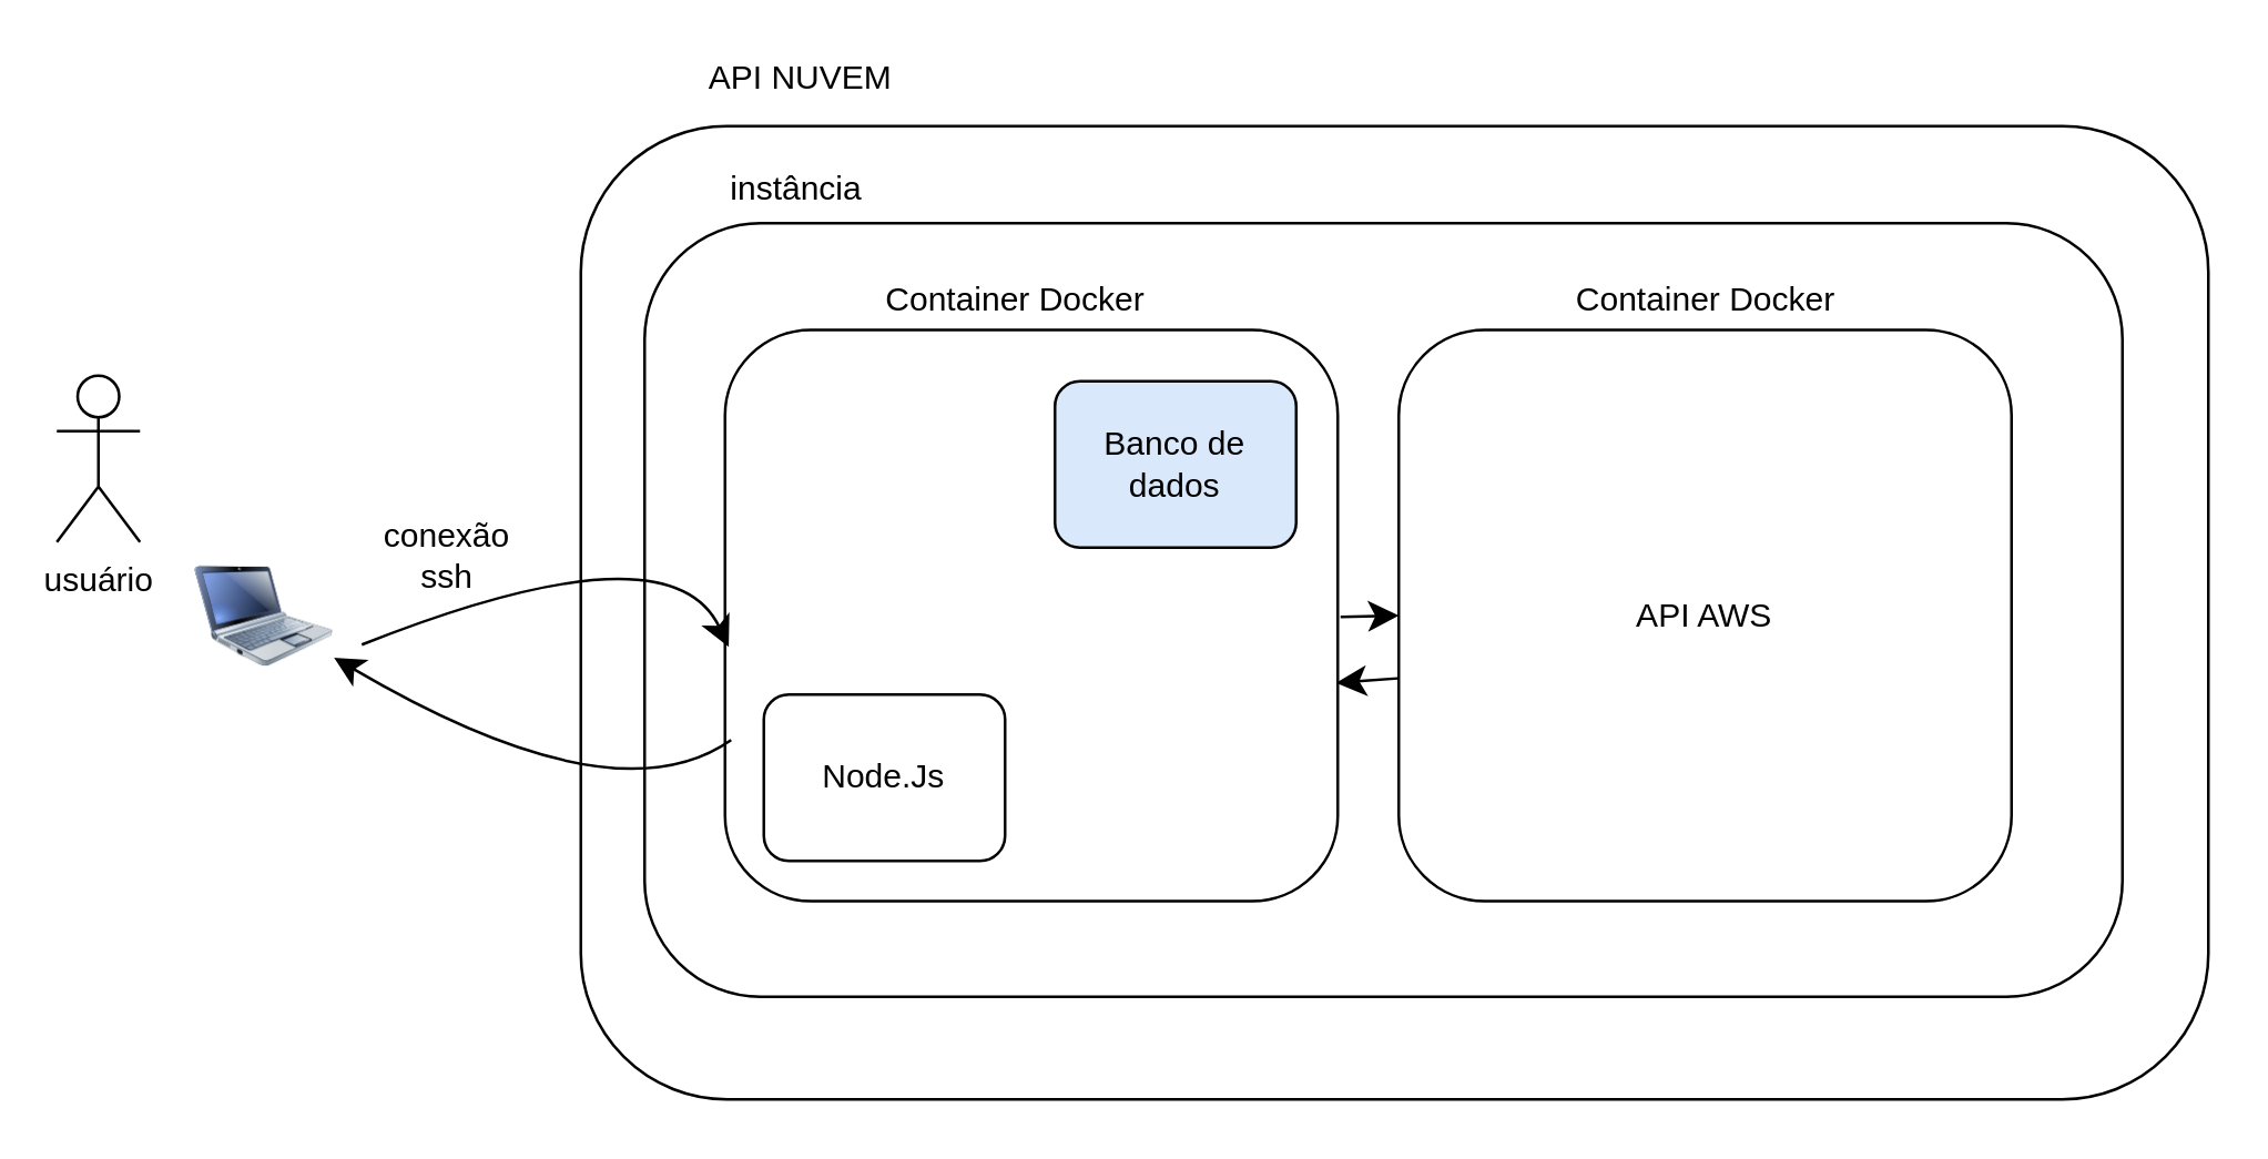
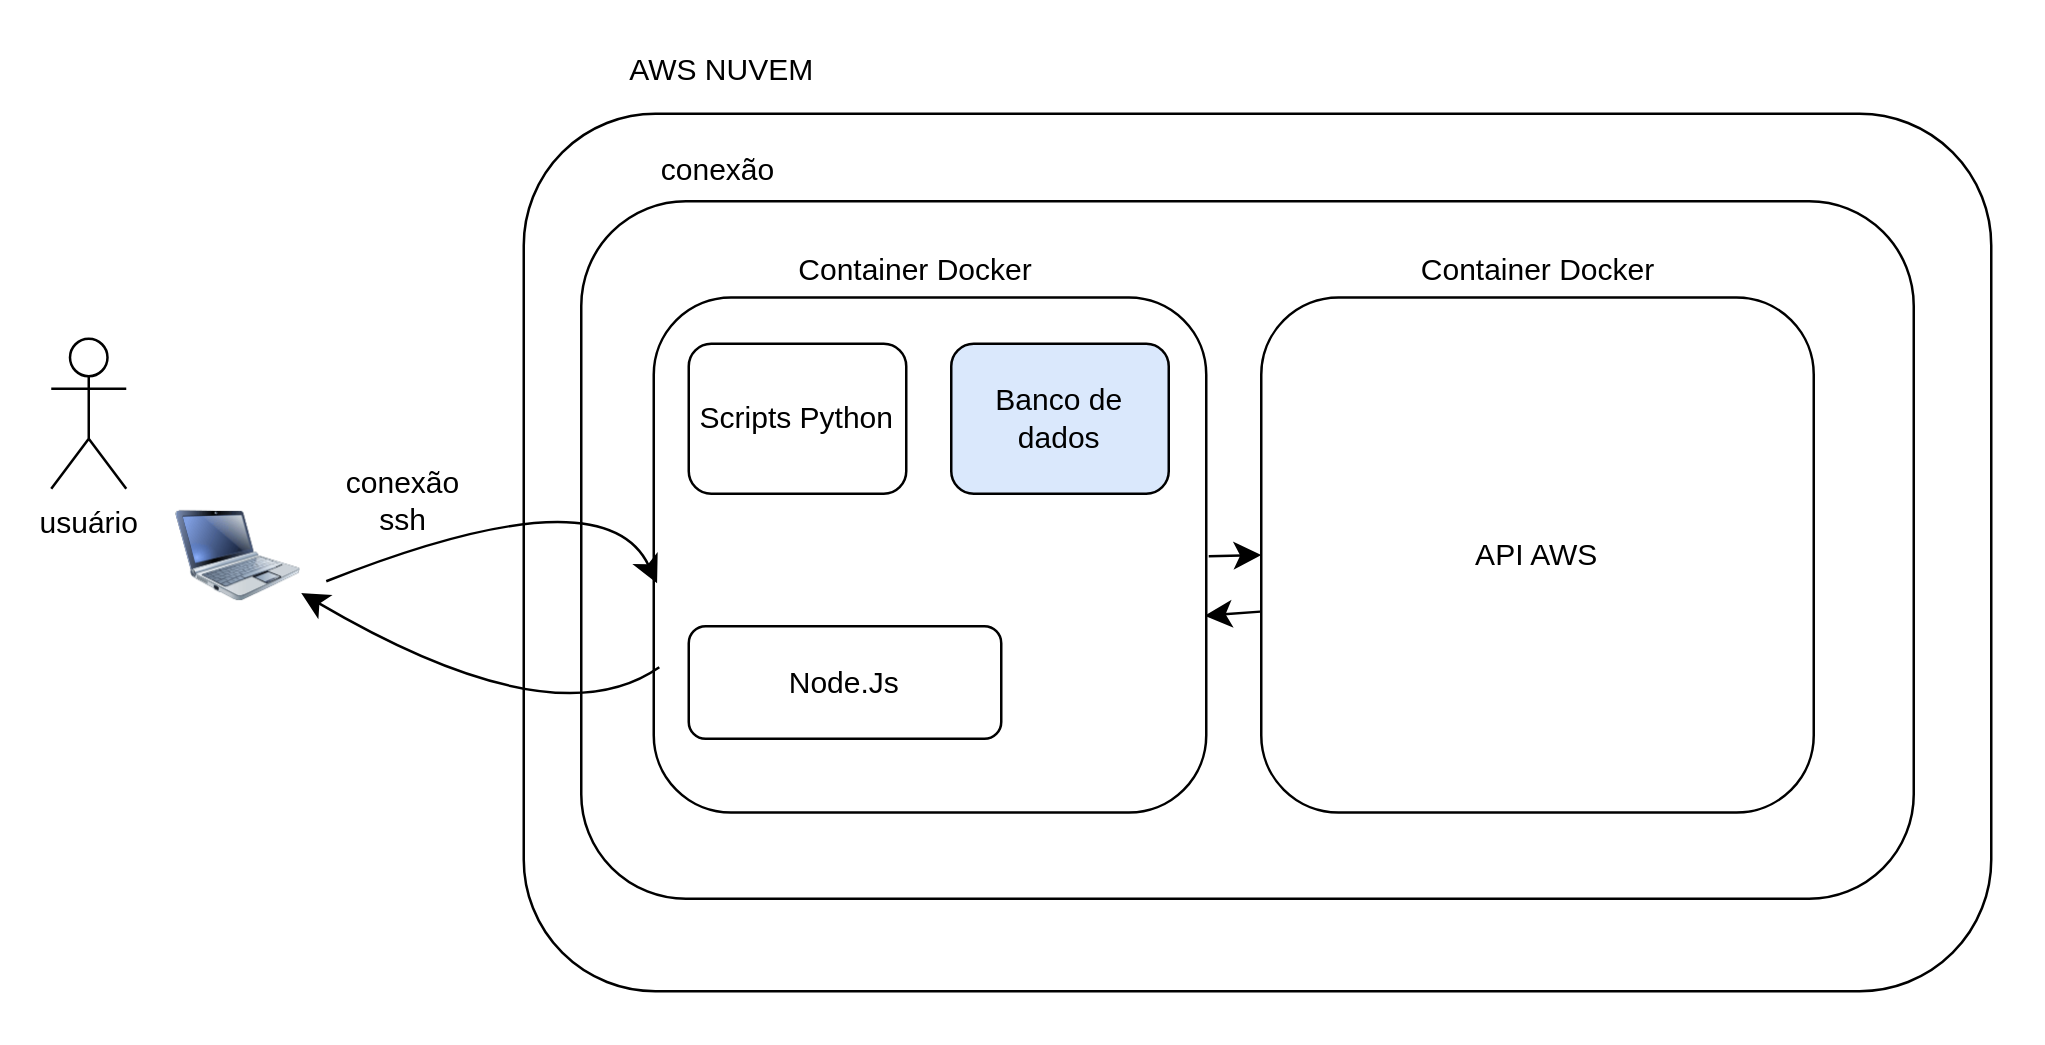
- <mxCell id="4" value="API NUVEM&lt;div&gt;&lt;br&gt;&lt;/div&gt;" style="text;html=1;align=center;verticalAlign=middle;whiteSpace=wrap;rounded=0;" vertex="1" parent="1"><mxGeometry x="233" y="20" width="111" height="30" as="geometry" /></mxCell>
+ <mxCell id="4" value="AWS NUVEM&lt;div&gt;&lt;br&gt;&lt;/div&gt;" style="text;html=1;align=center;verticalAlign=middle;whiteSpace=wrap;rounded=0;" vertex="1" parent="1"><mxGeometry x="233" y="20" width="111" height="30" as="geometry" /></mxCell>
- <mxCell id="15" value="instância" style="text;html=1;align=center;verticalAlign=middle;whiteSpace=wrap;rounded=0;" vertex="1" parent="1"><mxGeometry x="257" y="53" width="60" height="30" as="geometry" /></mxCell>
+ <mxCell id="15" value="conexão" style="text;html=1;align=center;verticalAlign=middle;whiteSpace=wrap;rounded=0;" vertex="1" parent="1"><mxGeometry x="257" y="53" width="60" height="30" as="geometry" /></mxCell>
+ <mxCell id="18" value="Scripts Python" style="rounded=1;whiteSpace=wrap;html=1;" vertex="1" parent="1"><mxGeometry x="275" y="137" width="87" height="60" as="geometry" /></mxCell>
- <mxCell id="16" value="Node.Js" style="rounded=1;whiteSpace=wrap;html=1;" vertex="1" parent="1"><mxGeometry x="275" y="250" width="87" height="60" as="geometry" /></mxCell>
+ <mxCell id="16" value="Node.Js" style="rounded=1;whiteSpace=wrap;html=1;" vertex="1" parent="1"><mxGeometry x="275" y="250" width="125" height="45" as="geometry" /></mxCell>
